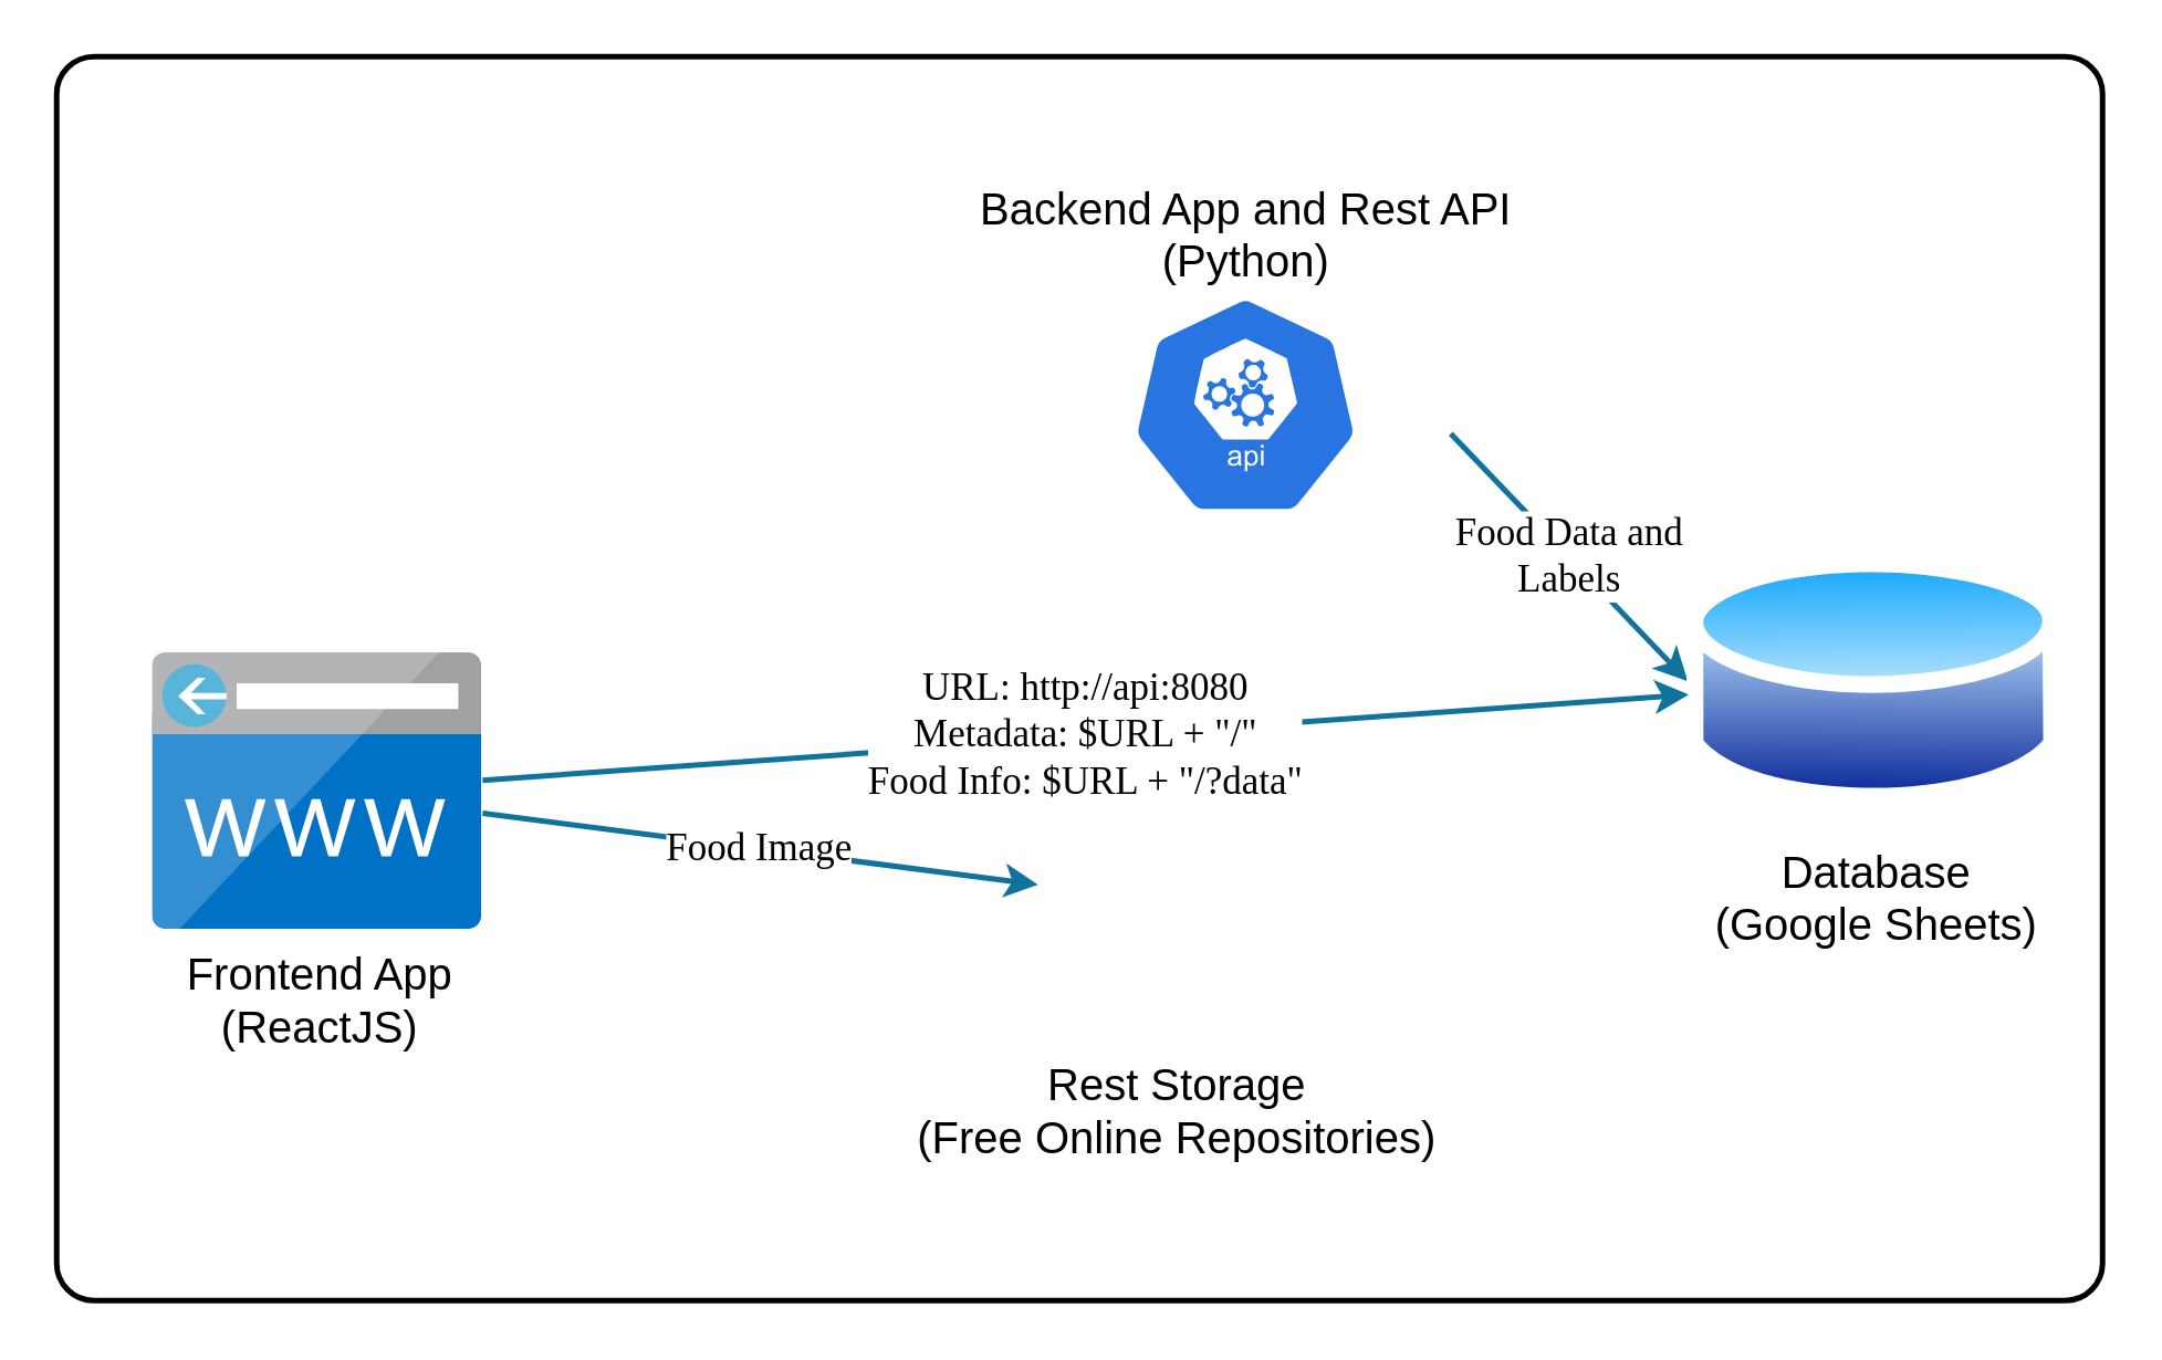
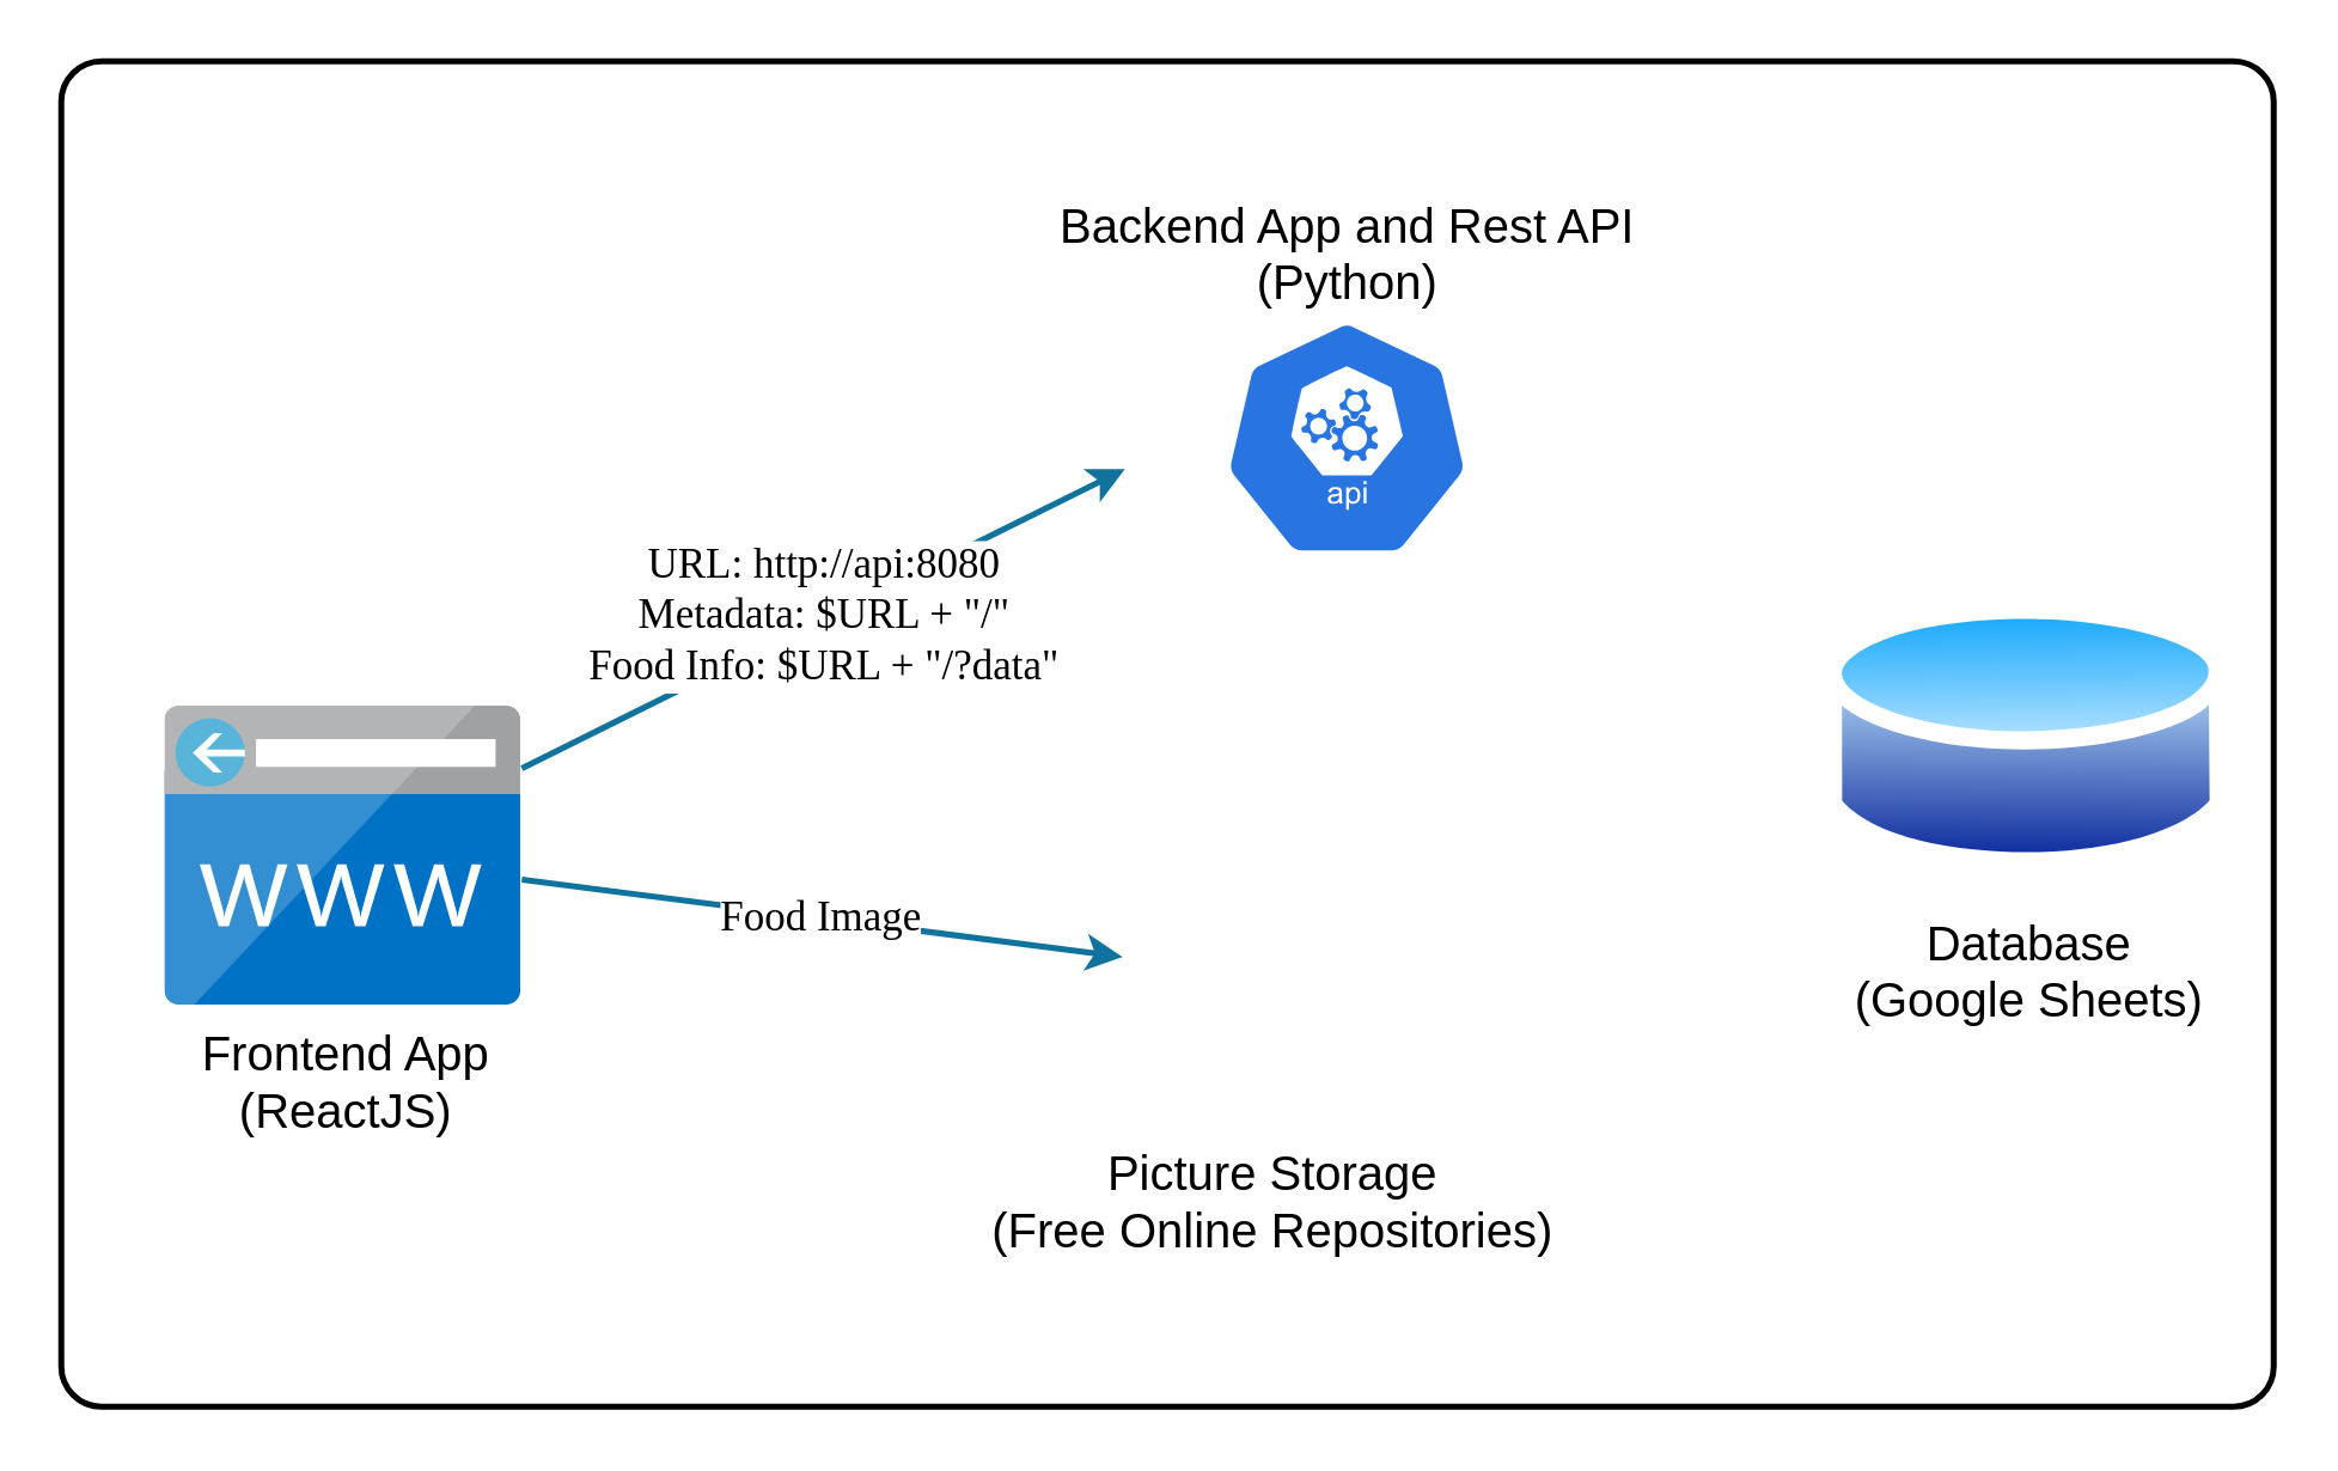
- <mxCell id="3" value="Food Data and&lt;br&gt;Labels" style="rounded=0;orthogonalLoop=1;jettySize=auto;html=1;strokeWidth=2;fontFamily=Tahoma;fontSize=14;entryX=0;entryY=0.5;entryDx=0;entryDy=0;strokeColor=#10739e;fillColor=#b1ddf0;exitX=0.995;exitY=0.63;exitDx=0;exitDy=0;exitPerimeter=0;" edge="1" parent="1" source="4" target="5"><mxGeometry relative="1" as="geometry"><mxPoint x="568" y="206" as="targetPoint" /></mxGeometry></mxCell>
- <mxCell id="8" value="URL: http://api:8080&lt;br&gt;Metadata: $URL + &quot;/&quot;&lt;br style=&quot;font-size: 14px&quot;&gt;Food Info: $URL + &quot;/?data&quot;" style="endArrow=classic;html=1;fontFamily=Tahoma;fontSize=14;strokeWidth=2;fillColor=#b1ddf0;strokeColor=#10739e;" edge="1" parent="1" source="6" target="5"><mxGeometry width="50" height="50" relative="1" as="geometry"><mxPoint x="135" y="456" as="sourcePoint" /><mxPoint x="135" y="596" as="targetPoint" /></mxGeometry></mxCell>
+ <mxCell id="8" value="URL: http://api:8080&lt;br&gt;Metadata: $URL + &quot;/&quot;&lt;br style=&quot;font-size: 14px&quot;&gt;Food Info: $URL + &quot;/?data&quot;" style="endArrow=classic;html=1;fontFamily=Tahoma;fontSize=14;entryX=0.005;entryY=0.63;entryDx=0;entryDy=0;entryPerimeter=0;strokeWidth=2;fillColor=#b1ddf0;strokeColor=#10739e;" edge="1" parent="1" source="6" target="4"><mxGeometry width="50" height="50" relative="1" as="geometry"><mxPoint x="135" y="456" as="sourcePoint" /><mxPoint x="135" y="596" as="targetPoint" /></mxGeometry></mxCell>
- <mxCell id="7" value="Rest Storage&lt;br style=&quot;font-size: 16px;&quot;&gt;(Free Online Repositories)" style="shape=image;html=1;verticalAlign=top;verticalLabelPosition=bottom;labelBackgroundColor=#ffffff;imageAspect=0;aspect=fixed;image=https://cdn4.iconfinder.com/data/icons/twitter-28/512/159_Twitter_Image_Picture-128.png;fontSize=16;" vertex="1" parent="1"><mxGeometry x="375" y="276" width="100" height="100" as="geometry" /></mxCell>
+ <mxCell id="7" value="Picture Storage&lt;br style=&quot;font-size: 16px;&quot;&gt;(Free Online Repositories)" style="shape=image;html=1;verticalAlign=top;verticalLabelPosition=bottom;labelBackgroundColor=#ffffff;imageAspect=0;aspect=fixed;image=https://cdn4.iconfinder.com/data/icons/twitter-28/512/159_Twitter_Image_Picture-128.png;fontSize=16;" vertex="1" parent="1"><mxGeometry x="375" y="276" width="100" height="100" as="geometry" /></mxCell>
